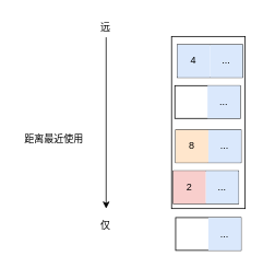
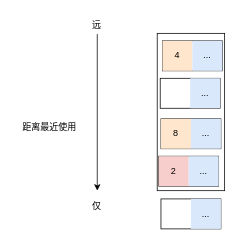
- <mxCell id="16" value="4" style="rounded=0;whiteSpace=wrap;html=1;fillColor=#dae8fc;strokeColor=none;" vertex="1" parent="15"><mxGeometry width="40" height="40" as="geometry" /></mxCell>
+ <mxCell id="16" value="4" style="rounded=0;whiteSpace=wrap;html=1;fillColor=#ffe6cc;strokeColor=none;" vertex="1" parent="15"><mxGeometry width="40" height="40" as="geometry" /></mxCell>
